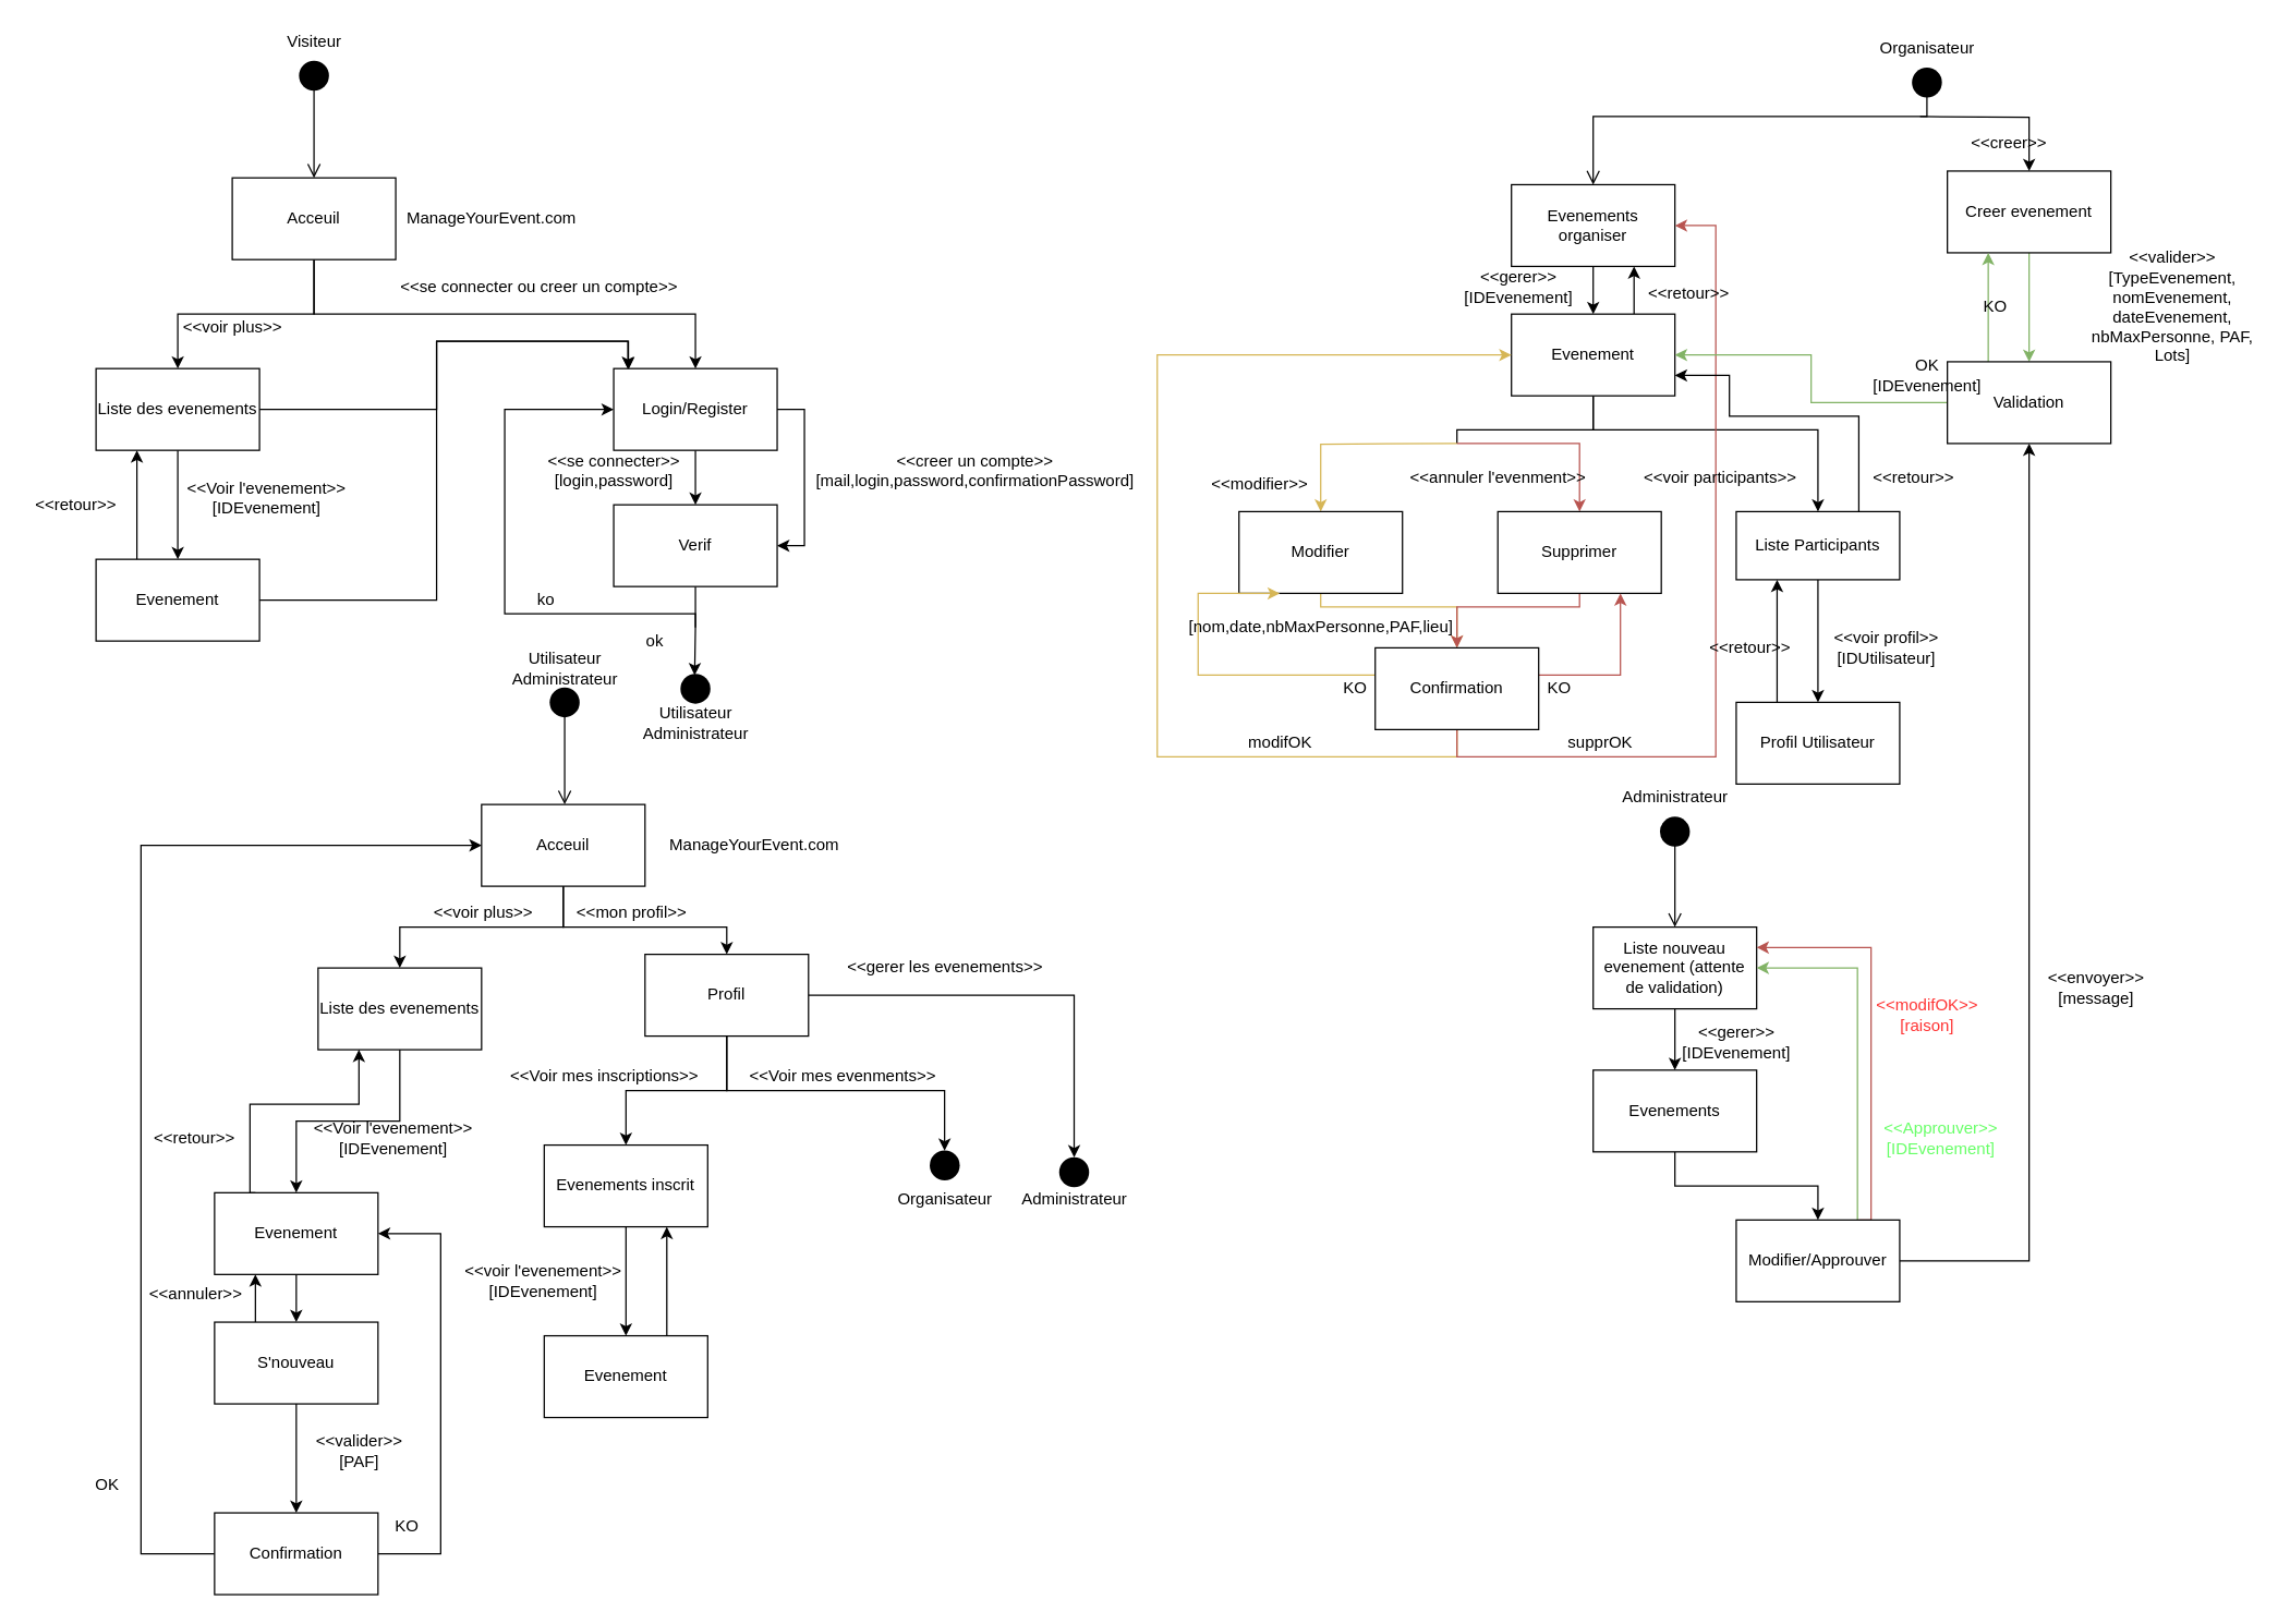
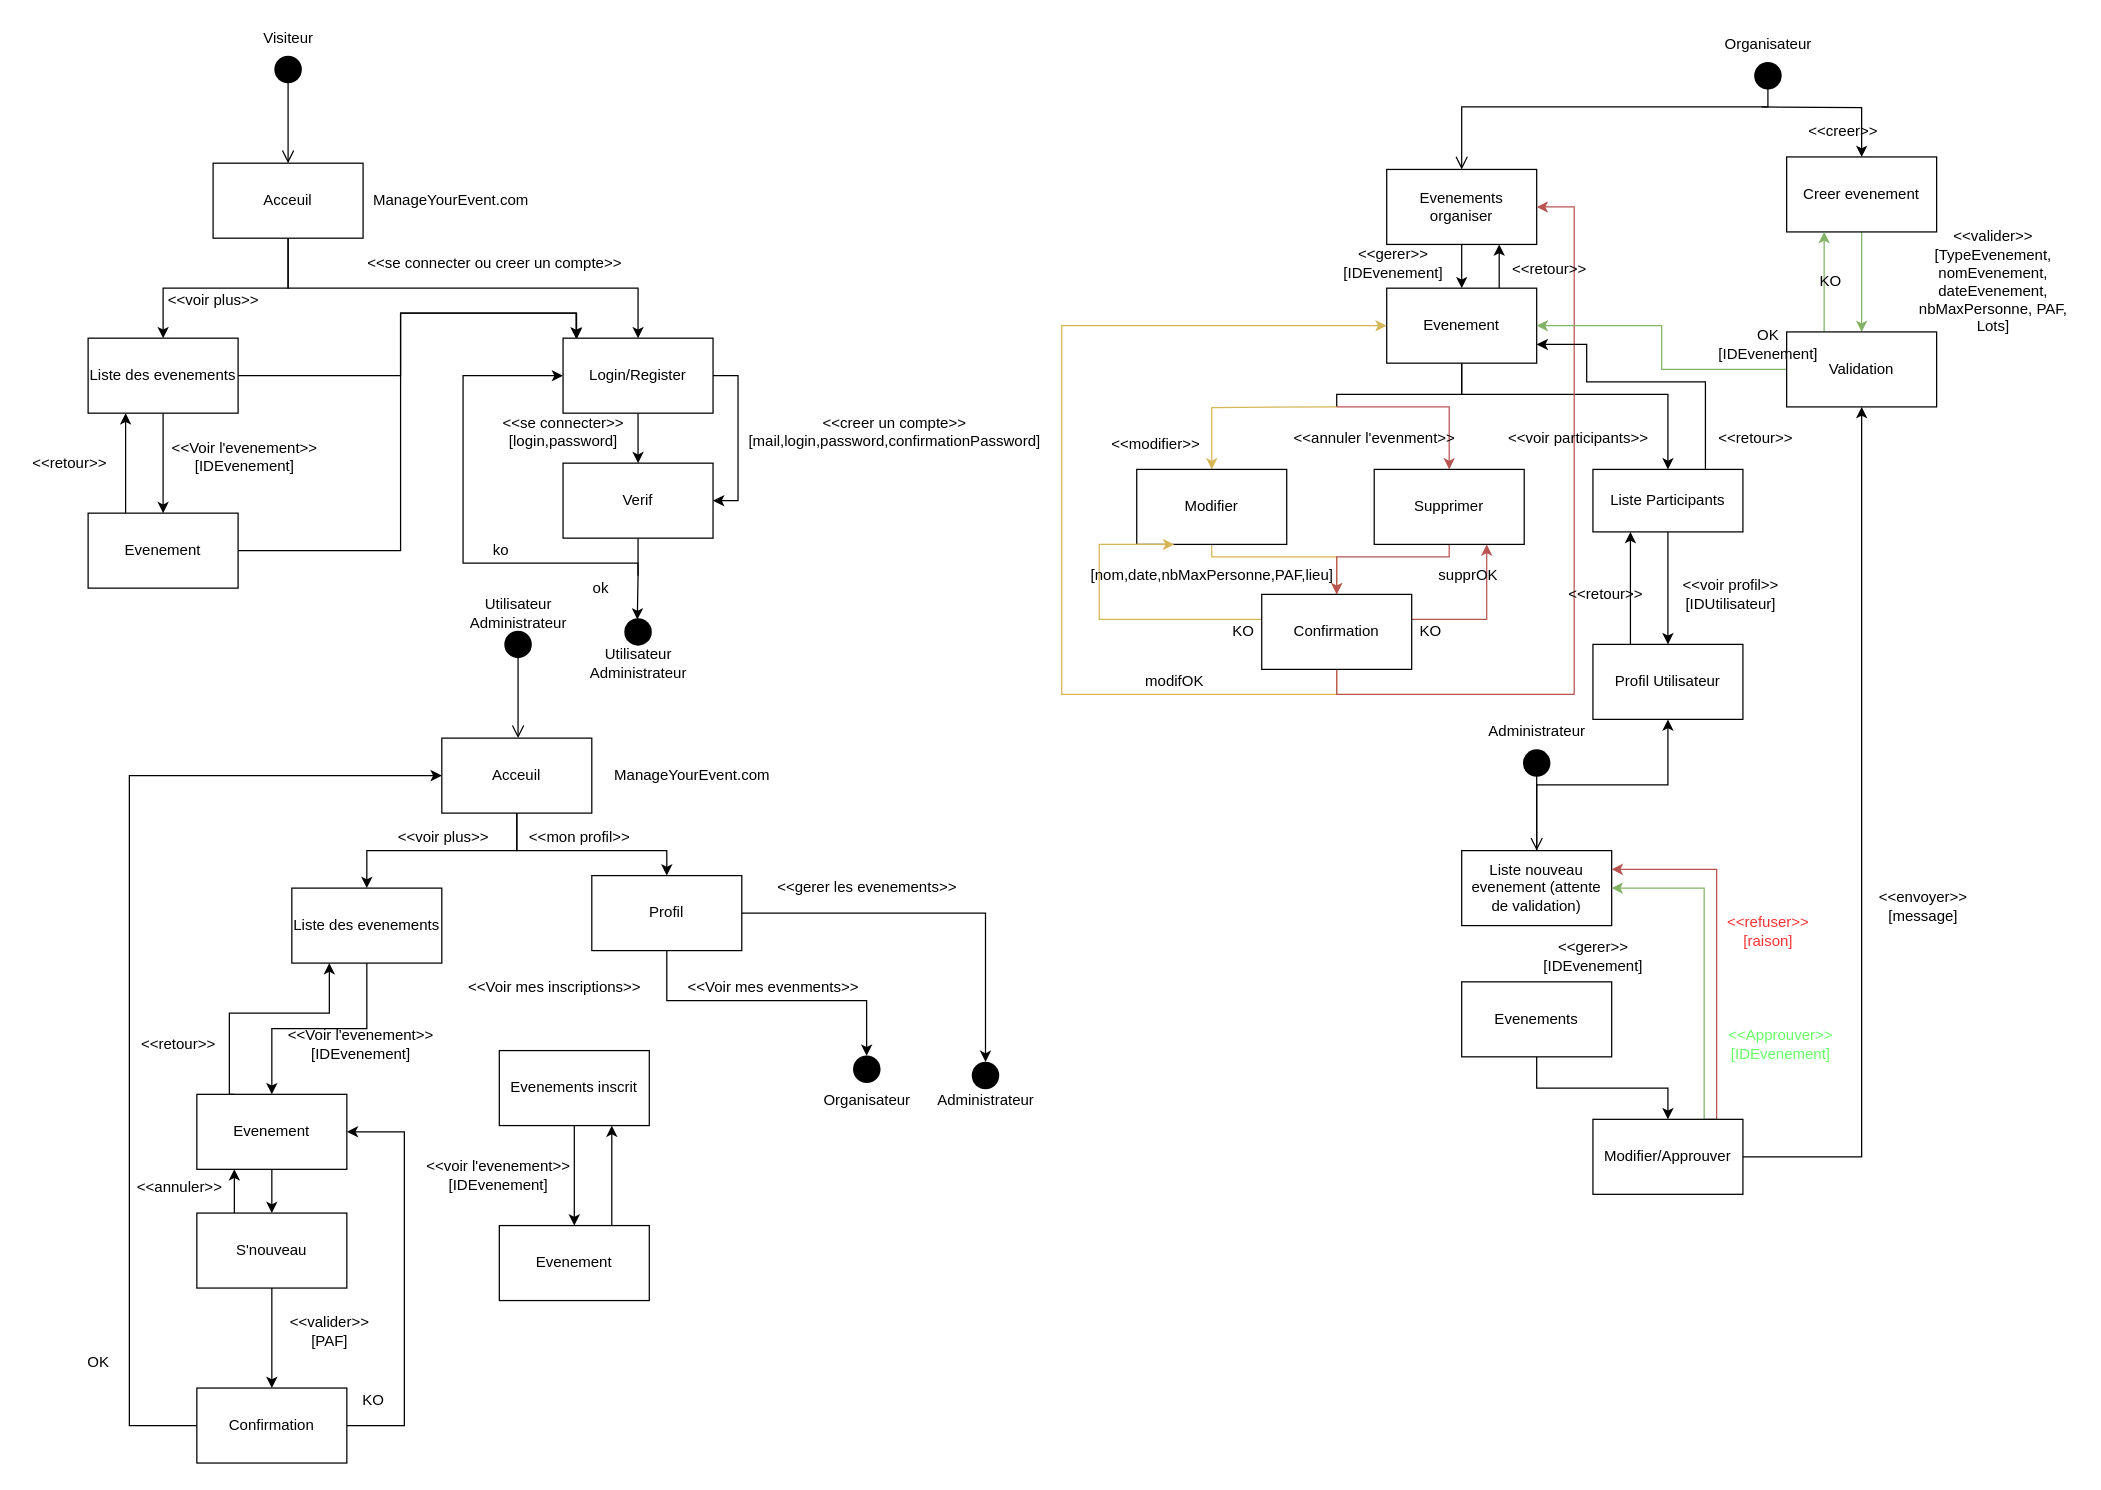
- <mxCell id="94" value="supprOK" style="text;html=1;align=center;verticalAlign=middle;resizable=0;points=[];autosize=1;strokeColor=none;fillColor=none;" parent="1" vertex="1"><mxGeometry x="1144" y="535" width="60" height="20" as="geometry" /></mxCell>
+ <mxCell id="94" value="supprOK" style="text;html=1;align=center;verticalAlign=middle;resizable=0;points=[];autosize=1;strokeColor=none;fillColor=none;" parent="1" vertex="1"><mxGeometry x="1144" y="450" width="60" height="20" as="geometry" /></mxCell>
- <mxCell id="135" value="&amp;lt;&amp;lt;modifOK&amp;gt;&amp;gt;&lt;br&gt;[raison]" style="text;html=1;align=center;verticalAlign=middle;resizable=0;points=[];autosize=1;fontColor=#FF3333;" vertex="1" parent="1"><mxGeometry x="1374" y="730" width="80" height="30" as="geometry" /></mxCell>
+ <mxCell id="135" value="&amp;lt;&amp;lt;refuser&amp;gt;&amp;gt;&lt;br&gt;[raison]" style="text;html=1;align=center;verticalAlign=middle;resizable=0;points=[];autosize=1;fontColor=#FF3333;" vertex="1" parent="1"><mxGeometry x="1374" y="730" width="80" height="30" as="geometry" /></mxCell>
- <mxCell id="124" value="" style="edgeStyle=orthogonalEdgeStyle;rounded=0;orthogonalLoop=1;jettySize=auto;html=1;endArrow=classic;endFill=1;" edge="1" parent="1" source="125" target="127"><mxGeometry relative="1" as="geometry" /></mxCell>
+ <mxCell id="124" value="" style="edgeStyle=orthogonalEdgeStyle;rounded=0;orthogonalLoop=1;jettySize=auto;html=1;endArrow=classic;endFill=1;" edge="1" parent="1" source="125" target="115"><mxGeometry relative="1" as="geometry" /></mxCell>
- <mxCell id="56" value="" style="edgeStyle=orthogonalEdgeStyle;rounded=0;orthogonalLoop=1;jettySize=auto;html=1;strokeColor=default;" parent="1" source="59" target="62" edge="1"><mxGeometry relative="1" as="geometry" /></mxCell>
